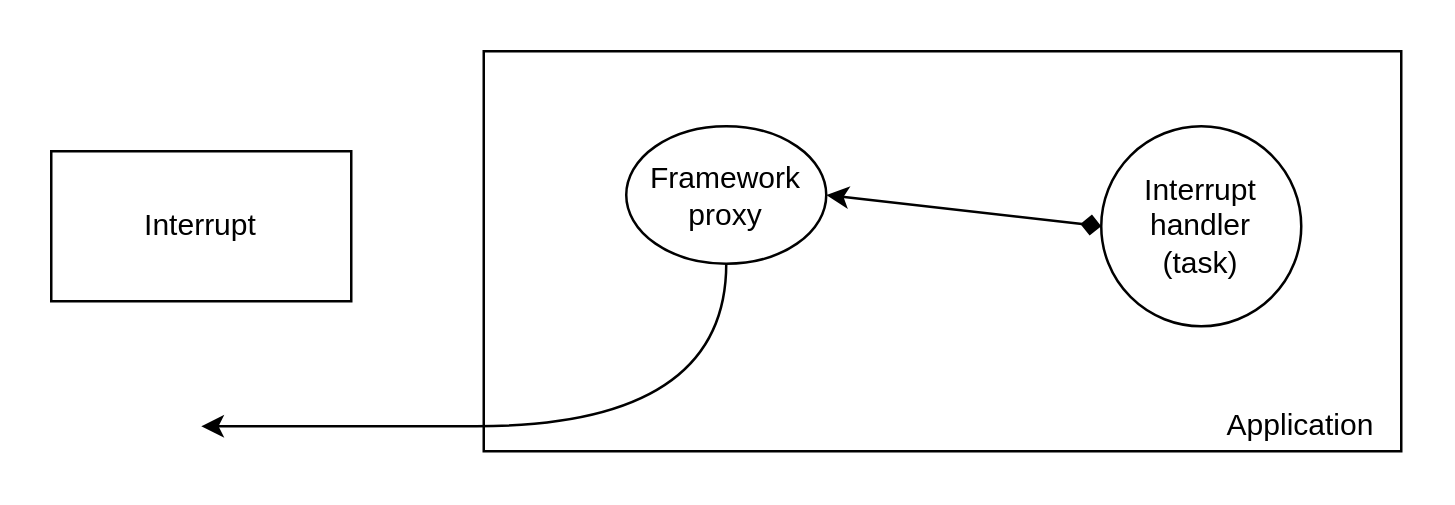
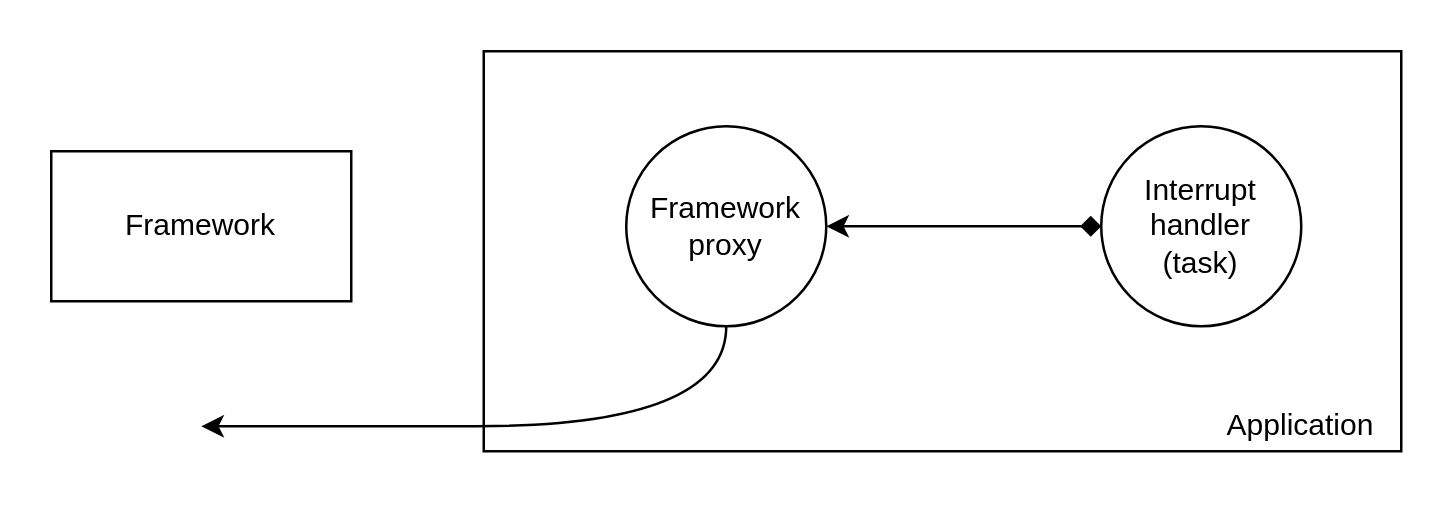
- <mxCell id="5" value="Framework proxy" style="ellipse;whiteSpace=wrap;html=1;aspect=fixed;" vertex="1" parent="1"><mxGeometry x="250" y="50" width="80" height="55" as="geometry" /></mxCell>
+ <mxCell id="5" value="Framework proxy" style="ellipse;whiteSpace=wrap;html=1;aspect=fixed;" vertex="1" parent="1"><mxGeometry x="250" y="50" width="80" height="80" as="geometry" /></mxCell>
- <mxCell id="3" value="Interrupt" style="rounded=0;whiteSpace=wrap;html=1;" vertex="1" parent="1"><mxGeometry x="20" y="60" width="120" height="60" as="geometry" /></mxCell>
+ <mxCell id="3" value="Framework" style="rounded=0;whiteSpace=wrap;html=1;" vertex="1" parent="1"><mxGeometry x="20" y="60" width="120" height="60" as="geometry" /></mxCell>
